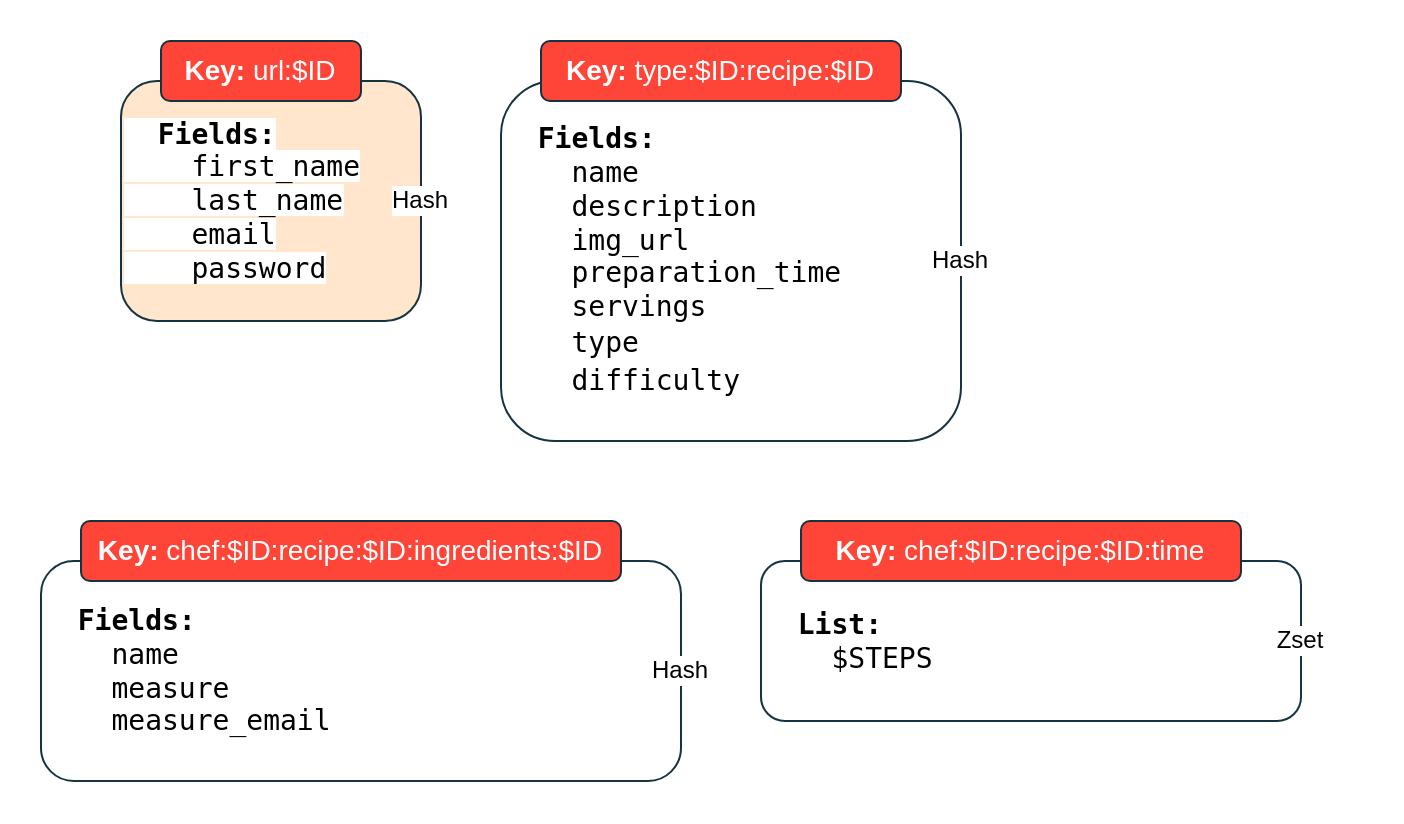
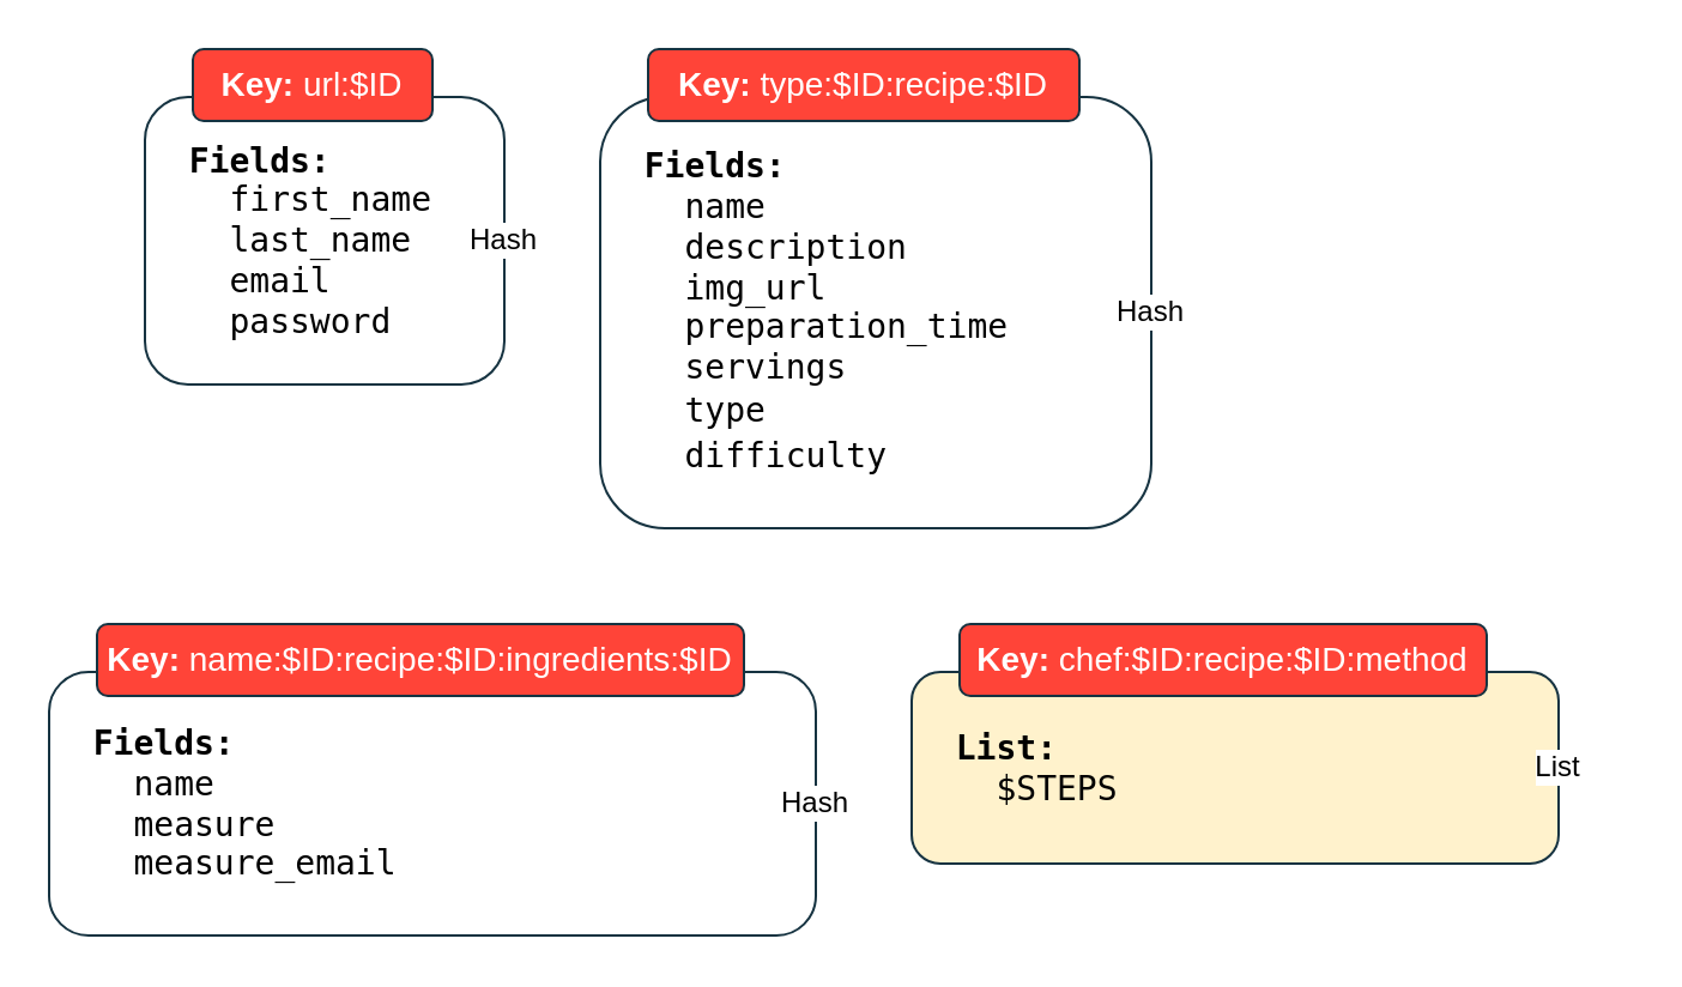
- <mxCell id="2" value="&lt;div style=&quot;font-family: &amp;quot;Droid Sans Mono&amp;quot;, &amp;quot;monospace&amp;quot;, monospace; font-size: 14px; white-space: pre;&quot;&gt;&lt;span style=&quot;background-color: rgb(255, 255, 255);&quot;&gt;&lt;b&gt;  Fields:&lt;/b&gt;&lt;/span&gt;&lt;/div&gt;&lt;div style=&quot;font-family: &amp;quot;Droid Sans Mono&amp;quot;, &amp;quot;monospace&amp;quot;, monospace; font-size: 14px; white-space: pre;&quot;&gt;&lt;span style=&quot;background-color: rgb(255, 255, 255);&quot;&gt;&lt;font style=&quot;color: rgb(0, 0, 0);&quot;&gt;&lt;span&gt;    first_name&lt;/span&gt;&lt;/font&gt;&lt;/span&gt;&lt;/div&gt;&lt;div style=&quot;font-family: &amp;quot;Droid Sans Mono&amp;quot;, &amp;quot;monospace&amp;quot;, monospace; font-size: 14px; white-space: pre;&quot;&gt;&lt;span style=&quot;background-color: rgb(255, 255, 255);&quot;&gt;&lt;font style=&quot;color: rgb(0, 0, 0);&quot;&gt;&lt;span&gt;    last_name&lt;/span&gt;&lt;/font&gt;&lt;/span&gt;&lt;/div&gt;&lt;div style=&quot;font-family: &amp;quot;Droid Sans Mono&amp;quot;, &amp;quot;monospace&amp;quot;, monospace; font-size: 14px; white-space: pre;&quot;&gt;&lt;span style=&quot;background-color: rgb(255, 255, 255);&quot;&gt;&lt;font style=&quot;color: rgb(0, 0, 0);&quot;&gt;&lt;span&gt;    email&lt;/span&gt;&lt;/font&gt;&lt;/span&gt;&lt;/div&gt;&lt;div style=&quot;font-family: &amp;quot;Droid Sans Mono&amp;quot;, &amp;quot;monospace&amp;quot;, monospace; font-size: 14px; white-space: pre;&quot;&gt;&lt;span style=&quot;background-color: rgb(255, 255, 255);&quot;&gt;&lt;font style=&quot;color: rgb(0, 0, 0);&quot;&gt;&lt;span&gt;    password&lt;/span&gt;&lt;/font&gt;&lt;/span&gt;&lt;/div&gt;" style="rounded=1;whiteSpace=wrap;html=1;align=left;fontStyle=0;strokeColor=#163341;fillColor=#ffe6cc;" parent="1" vertex="1"><mxGeometry x="60" y="40" width="150" height="120" as="geometry" /></mxCell>
+ <mxCell id="2" value="&lt;div style=&quot;font-family: &amp;quot;Droid Sans Mono&amp;quot;, &amp;quot;monospace&amp;quot;, monospace; font-size: 14px; white-space: pre;&quot;&gt;&lt;span style=&quot;background-color: rgb(255, 255, 255);&quot;&gt;&lt;b&gt;  Fields:&lt;/b&gt;&lt;/span&gt;&lt;/div&gt;&lt;div style=&quot;font-family: &amp;quot;Droid Sans Mono&amp;quot;, &amp;quot;monospace&amp;quot;, monospace; font-size: 14px; white-space: pre;&quot;&gt;&lt;span style=&quot;background-color: rgb(255, 255, 255);&quot;&gt;&lt;font style=&quot;color: rgb(0, 0, 0);&quot;&gt;&lt;span&gt;    first_name&lt;/span&gt;&lt;/font&gt;&lt;/span&gt;&lt;/div&gt;&lt;div style=&quot;font-family: &amp;quot;Droid Sans Mono&amp;quot;, &amp;quot;monospace&amp;quot;, monospace; font-size: 14px; white-space: pre;&quot;&gt;&lt;span style=&quot;background-color: rgb(255, 255, 255);&quot;&gt;&lt;font style=&quot;color: rgb(0, 0, 0);&quot;&gt;&lt;span&gt;    last_name&lt;/span&gt;&lt;/font&gt;&lt;/span&gt;&lt;/div&gt;&lt;div style=&quot;font-family: &amp;quot;Droid Sans Mono&amp;quot;, &amp;quot;monospace&amp;quot;, monospace; font-size: 14px; white-space: pre;&quot;&gt;&lt;span style=&quot;background-color: rgb(255, 255, 255);&quot;&gt;&lt;font style=&quot;color: rgb(0, 0, 0);&quot;&gt;&lt;span&gt;    email&lt;/span&gt;&lt;/font&gt;&lt;/span&gt;&lt;/div&gt;&lt;div style=&quot;font-family: &amp;quot;Droid Sans Mono&amp;quot;, &amp;quot;monospace&amp;quot;, monospace; font-size: 14px; white-space: pre;&quot;&gt;&lt;span style=&quot;background-color: rgb(255, 255, 255);&quot;&gt;&lt;font style=&quot;color: rgb(0, 0, 0);&quot;&gt;&lt;span&gt;    password&lt;/span&gt;&lt;/font&gt;&lt;/span&gt;&lt;/div&gt;" style="rounded=1;whiteSpace=wrap;html=1;align=left;fontStyle=0;strokeColor=#163341;" parent="1" vertex="1"><mxGeometry x="60" y="40" width="150" height="120" as="geometry" /></mxCell>
- <mxCell id="9" value="&lt;font style=&quot;font-size: 14px;&quot;&gt;&lt;b&gt;Key:&lt;/b&gt; chef:$ID:recipe:$ID:ingredients:$ID&lt;/font&gt;" style="rounded=1;whiteSpace=wrap;html=1;fillColor=#FF4438;fontColor=#FFFFFF;strokeColor=#163341;" parent="1" vertex="1"><mxGeometry x="40" y="260" width="270" height="30" as="geometry" /></mxCell>
+ <mxCell id="9" value="&lt;font style=&quot;font-size: 14px;&quot;&gt;&lt;b&gt;Key:&lt;/b&gt; name:$ID:recipe:$ID:ingredients:$ID&lt;/font&gt;" style="rounded=1;whiteSpace=wrap;html=1;fillColor=#FF4438;fontColor=#FFFFFF;strokeColor=#163341;" parent="1" vertex="1"><mxGeometry x="40" y="260" width="270" height="30" as="geometry" /></mxCell>
- <mxCell id="11" value="&lt;font style=&quot;font-size: 14px;&quot;&gt;&lt;b&gt;Key:&lt;/b&gt; chef:$ID:recipe:$ID:time&lt;/font&gt;" style="rounded=1;whiteSpace=wrap;html=1;fillColor=#FF4438;fontColor=#FFFFFF;strokeColor=#163341;" parent="1" vertex="1"><mxGeometry x="400" y="260" width="220" height="30" as="geometry" /></mxCell>
+ <mxCell id="11" value="&lt;font style=&quot;font-size: 14px;&quot;&gt;&lt;b&gt;Key:&lt;/b&gt; chef:$ID:recipe:$ID:method&lt;/font&gt;" style="rounded=1;whiteSpace=wrap;html=1;fillColor=#FF4438;fontColor=#FFFFFF;strokeColor=#163341;" parent="1" vertex="1"><mxGeometry x="400" y="260" width="220" height="30" as="geometry" /></mxCell>
- <mxCell id="10" value="&lt;div style=&quot;font-family: &amp;quot;Droid Sans Mono&amp;quot;, &amp;quot;monospace&amp;quot;, monospace; font-size: 14px; white-space: pre;&quot;&gt;&lt;b style=&quot;background-color: transparent; color: light-dark(rgb(0, 0, 0), rgb(237, 237, 237));&quot;&gt;  List:&lt;/b&gt;&lt;/div&gt;&lt;div style=&quot;font-family: &amp;quot;Droid Sans Mono&amp;quot;, &amp;quot;monospace&amp;quot;, monospace; font-size: 14px; white-space: pre;&quot;&gt;&lt;span style=&quot;&quot;&gt;&lt;font style=&quot;&quot;&gt;&lt;span&gt;    &lt;/span&gt;&lt;/font&gt;&lt;/span&gt;&lt;span style=&quot;background-color: transparent; color: light-dark(rgb(0, 0, 0), rgb(237, 237, 237));&quot;&gt;$STEPS&lt;/span&gt;&lt;/div&gt;" style="rounded=1;whiteSpace=wrap;html=1;align=left;fontStyle=0;strokeColor=#163341;fontColor=#000000;labelBackgroundColor=none;" parent="1" vertex="1"><mxGeometry x="380" y="280" width="270" height="80" as="geometry" /></mxCell>
+ <mxCell id="10" value="&lt;div style=&quot;font-family: &amp;quot;Droid Sans Mono&amp;quot;, &amp;quot;monospace&amp;quot;, monospace; font-size: 14px; white-space: pre;&quot;&gt;&lt;b style=&quot;background-color: transparent; color: light-dark(rgb(0, 0, 0), rgb(237, 237, 237));&quot;&gt;  List:&lt;/b&gt;&lt;/div&gt;&lt;div style=&quot;font-family: &amp;quot;Droid Sans Mono&amp;quot;, &amp;quot;monospace&amp;quot;, monospace; font-size: 14px; white-space: pre;&quot;&gt;&lt;span style=&quot;&quot;&gt;&lt;font style=&quot;&quot;&gt;&lt;span&gt;    &lt;/span&gt;&lt;/font&gt;&lt;/span&gt;&lt;span style=&quot;background-color: transparent; color: light-dark(rgb(0, 0, 0), rgb(237, 237, 237));&quot;&gt;$STEPS&lt;/span&gt;&lt;/div&gt;" style="rounded=1;whiteSpace=wrap;html=1;align=left;fontStyle=0;strokeColor=#163341;fontColor=#000000;labelBackgroundColor=none;fillColor=#fff2cc;" parent="1" vertex="1"><mxGeometry x="380" y="280" width="270" height="80" as="geometry" /></mxCell>
- <mxCell id="13" value="Zset" style="text;html=1;align=center;verticalAlign=middle;whiteSpace=wrap;rounded=0;labelBackgroundColor=default;labelBorderColor=none;" parent="1" vertex="1"><mxGeometry x="620" y="305" width="60" height="30" as="geometry" /></mxCell>
+ <mxCell id="13" value="List" style="text;html=1;align=center;verticalAlign=middle;whiteSpace=wrap;rounded=0;labelBackgroundColor=default;labelBorderColor=none;" parent="1" vertex="1"><mxGeometry x="620" y="305" width="60" height="30" as="geometry" /></mxCell>
